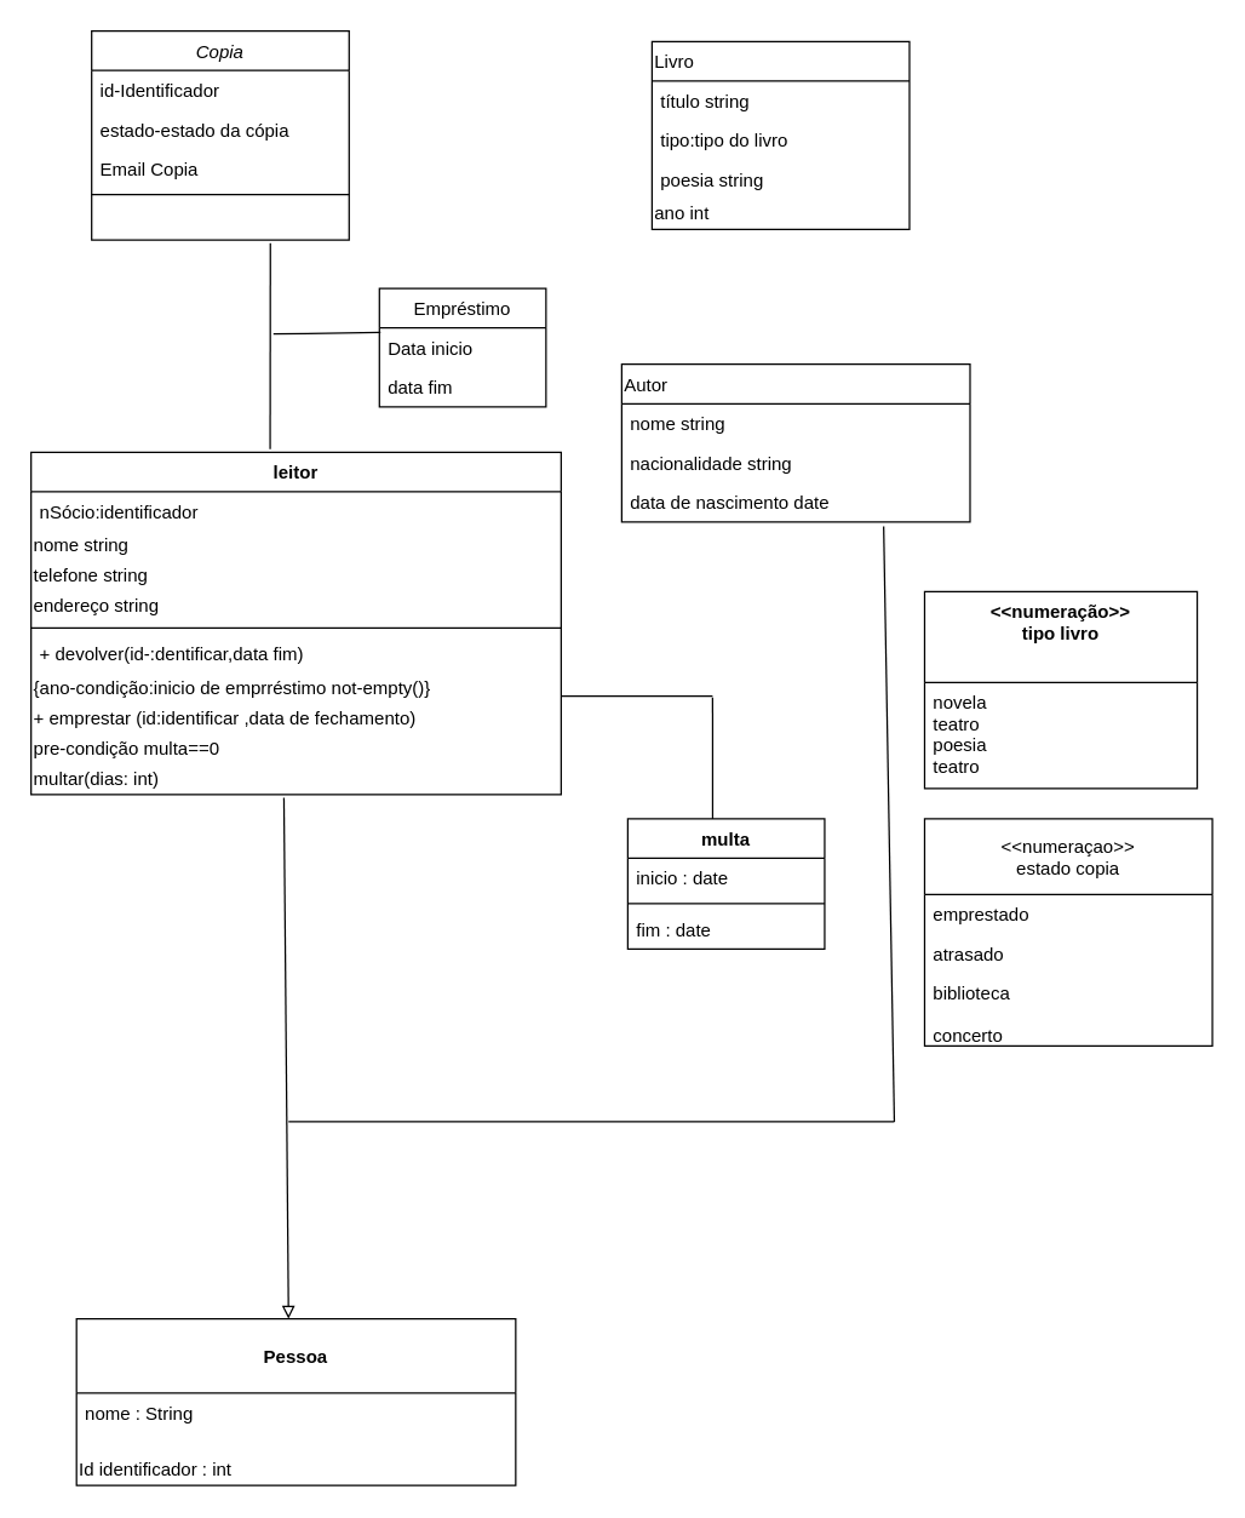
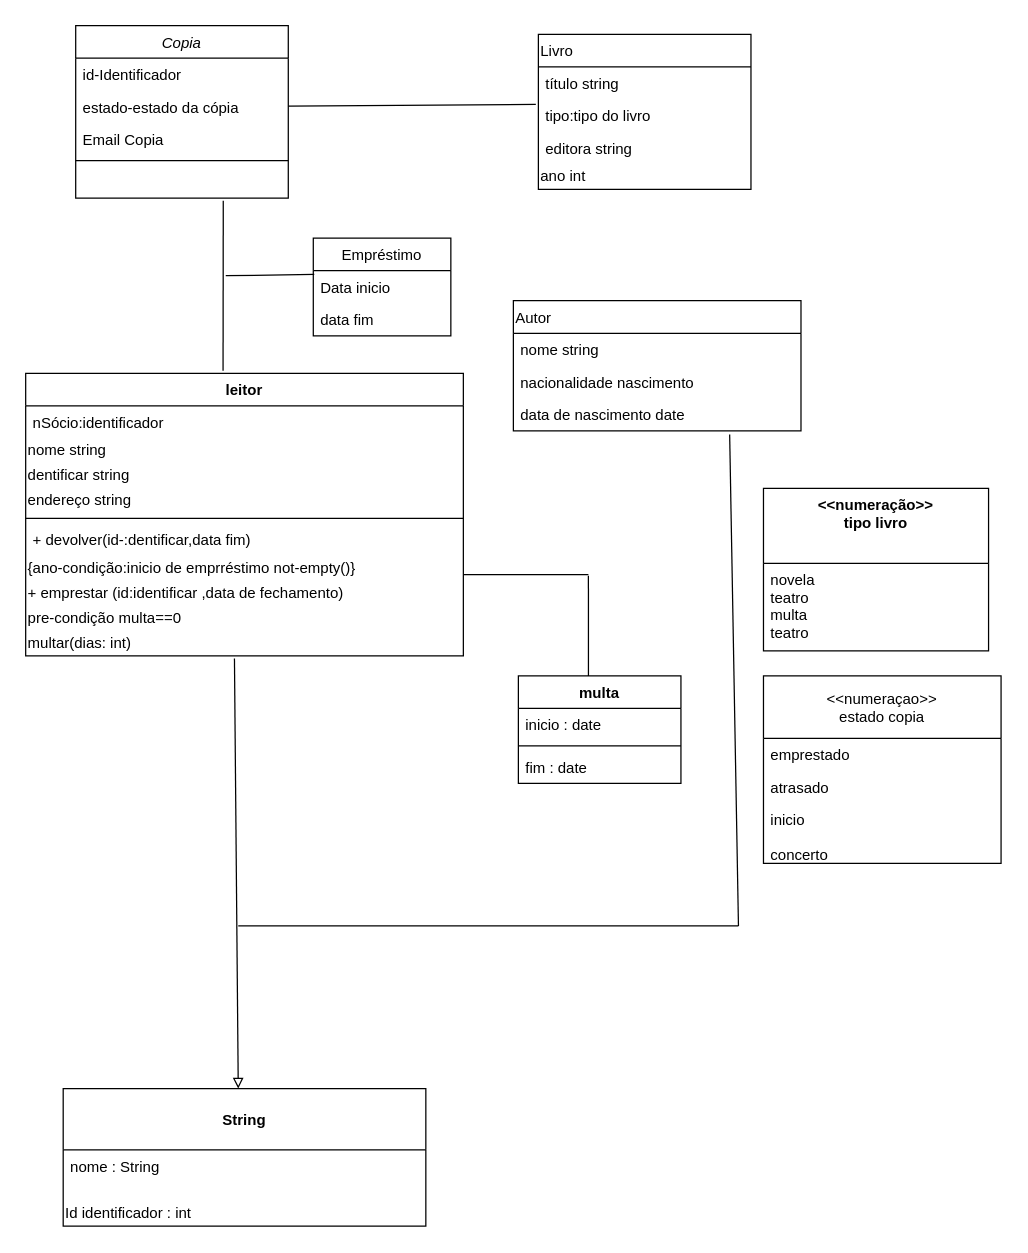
+ <mxCell id="4" value="" style="endArrow=none;html=1;entryX=-0.012;entryY=0.154;entryDx=0;entryDy=0;entryPerimeter=0;" parent="1" source="7" target="12" edge="1"><mxGeometry width="50" height="50" relative="1" as="geometry"><mxPoint x="400" y="120" as="sourcePoint" /><mxPoint x="320" y="80" as="targetPoint" /></mxGeometry></mxCell>
- <mxCell id="13" value="poesia string" style="text;strokeColor=none;fillColor=none;align=left;verticalAlign=top;spacingLeft=4;spacingRight=4;overflow=hidden;rotatable=0;points=[[0,0.5],[1,0.5]];portConstraint=eastwest;" parent="10" vertex="1"><mxGeometry y="78" width="170" height="26" as="geometry" /></mxCell>
+ <mxCell id="13" value="editora string" style="text;strokeColor=none;fillColor=none;align=left;verticalAlign=top;spacingLeft=4;spacingRight=4;overflow=hidden;rotatable=0;points=[[0,0.5],[1,0.5]];portConstraint=eastwest;" parent="10" vertex="1"><mxGeometry y="78" width="170" height="26" as="geometry" /></mxCell>
- <mxCell id="31" value="nacionalidade string" style="text;strokeColor=none;fillColor=none;align=left;verticalAlign=top;spacingLeft=4;spacingRight=4;overflow=hidden;rotatable=0;points=[[0,0.5],[1,0.5]];portConstraint=eastwest;" parent="29" vertex="1"><mxGeometry y="52" width="230" height="26" as="geometry" /></mxCell>
+ <mxCell id="31" value="nacionalidade nascimento" style="text;strokeColor=none;fillColor=none;align=left;verticalAlign=top;spacingLeft=4;spacingRight=4;overflow=hidden;rotatable=0;points=[[0,0.5],[1,0.5]];portConstraint=eastwest;" parent="29" vertex="1"><mxGeometry y="52" width="230" height="26" as="geometry" /></mxCell>
- <mxCell id="18" value="telefone string" style="text;html=1;strokeColor=none;fillColor=none;align=left;verticalAlign=middle;whiteSpace=wrap;rounded=0;" parent="15" vertex="1"><mxGeometry y="72" width="350" height="20" as="geometry" /></mxCell>
+ <mxCell id="18" value="dentificar string" style="text;html=1;strokeColor=none;fillColor=none;align=left;verticalAlign=middle;whiteSpace=wrap;rounded=0;" parent="15" vertex="1"><mxGeometry y="72" width="350" height="20" as="geometry" /></mxCell>
- <mxCell id="40" value="novela&#10;teatro&#10;poesia&#10;teatro" style="text;strokeColor=none;fillColor=none;align=left;verticalAlign=top;spacingLeft=4;spacingRight=4;overflow=hidden;rotatable=0;points=[[0,0.5],[1,0.5]];portConstraint=eastwest;" parent="39" vertex="1"><mxGeometry y="60" width="180" height="70" as="geometry" /></mxCell>
+ <mxCell id="40" value="novela&#10;teatro&#10;multa&#10;teatro" style="text;strokeColor=none;fillColor=none;align=left;verticalAlign=top;spacingLeft=4;spacingRight=4;overflow=hidden;rotatable=0;points=[[0,0.5],[1,0.5]];portConstraint=eastwest;" parent="39" vertex="1"><mxGeometry y="60" width="180" height="70" as="geometry" /></mxCell>
- <mxCell id="44" value="biblioteca&#10;&#10;concerto" style="text;strokeColor=none;fillColor=none;align=left;verticalAlign=top;spacingLeft=4;spacingRight=4;overflow=hidden;rotatable=0;points=[[0,0.5],[1,0.5]];portConstraint=eastwest;" parent="41" vertex="1"><mxGeometry y="102" width="190" height="48" as="geometry" /></mxCell>
+ <mxCell id="44" value="inicio&#10;&#10;concerto" style="text;strokeColor=none;fillColor=none;align=left;verticalAlign=top;spacingLeft=4;spacingRight=4;overflow=hidden;rotatable=0;points=[[0,0.5],[1,0.5]];portConstraint=eastwest;" parent="41" vertex="1"><mxGeometry y="102" width="190" height="48" as="geometry" /></mxCell>
- <mxCell id="45" value="Pessoa" style="swimlane;fontStyle=1;childLayout=stackLayout;horizontal=1;startSize=49;fillColor=none;horizontalStack=0;resizeParent=1;resizeParentMax=0;resizeLast=0;collapsible=1;marginBottom=0;" vertex="1" parent="1"><mxGeometry x="50" y="870" width="290" height="110" as="geometry" /></mxCell>
+ <mxCell id="45" value="String" style="swimlane;fontStyle=1;childLayout=stackLayout;horizontal=1;startSize=49;fillColor=none;horizontalStack=0;resizeParent=1;resizeParentMax=0;resizeLast=0;collapsible=1;marginBottom=0;" vertex="1" parent="1"><mxGeometry x="50" y="870" width="290" height="110" as="geometry" /></mxCell>
